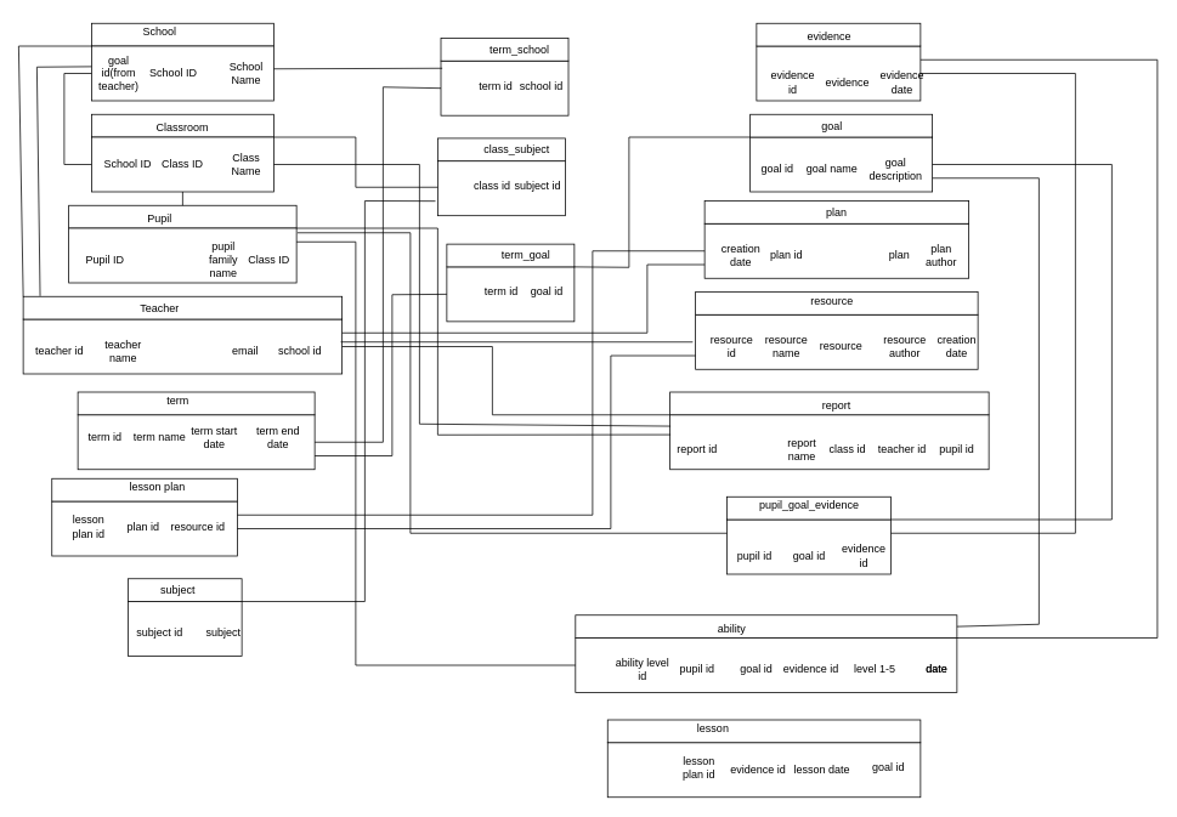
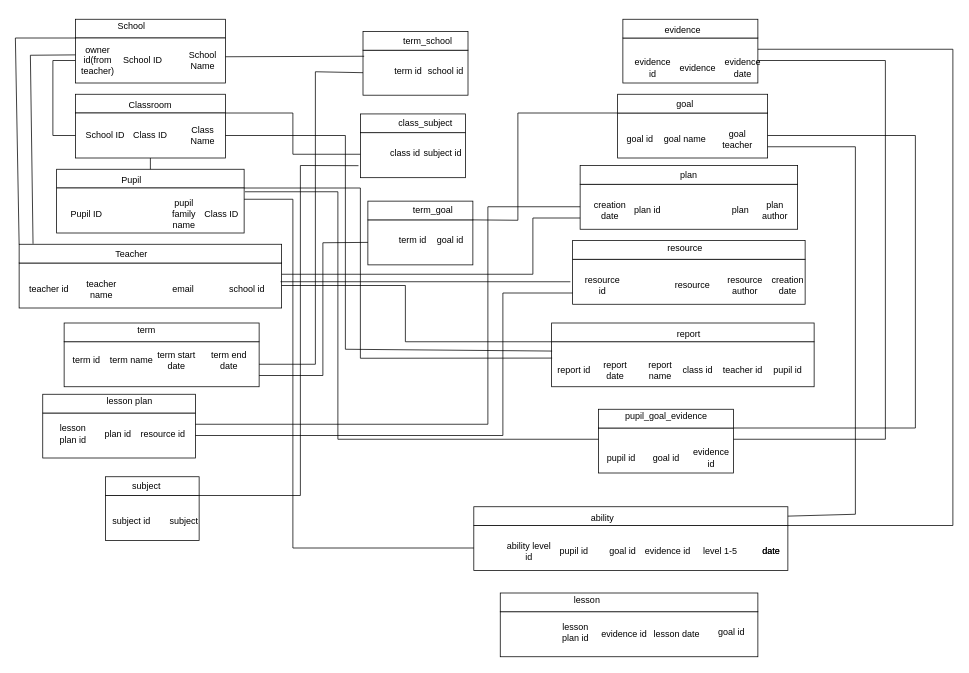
- <mxCell id="69" value="goal id(from teacher)" style="text;html=1;strokeColor=none;fillColor=none;align=center;verticalAlign=middle;whiteSpace=wrap;rounded=0;" vertex="1" parent="1"><mxGeometry x="100" y="65" width="60" height="30" as="geometry" /></mxCell>
+ <mxCell id="69" value="owner id(from teacher)" style="text;html=1;strokeColor=none;fillColor=none;align=center;verticalAlign=middle;whiteSpace=wrap;rounded=0;" vertex="1" parent="1"><mxGeometry x="100" y="65" width="60" height="30" as="geometry" /></mxCell>
- <mxCell id="43" value="goal description" style="text;html=1;strokeColor=none;fillColor=none;align=center;verticalAlign=middle;whiteSpace=wrap;rounded=0;" vertex="1" parent="1"><mxGeometry x="953" y="170" width="60" height="30" as="geometry" /></mxCell>
+ <mxCell id="43" value="goal teacher" style="text;html=1;strokeColor=none;fillColor=none;align=center;verticalAlign=middle;whiteSpace=wrap;rounded=0;" vertex="1" parent="1"><mxGeometry x="953" y="170" width="60" height="30" as="geometry" /></mxCell>
- <mxCell id="47" value="resource name" style="text;html=1;strokeColor=none;fillColor=none;align=center;verticalAlign=middle;whiteSpace=wrap;rounded=0;" vertex="1" parent="1"><mxGeometry x="833" y="365" width="60" height="30" as="geometry" /></mxCell>
- <mxCell id="67" value="email" style="text;html=1;strokeColor=none;fillColor=none;align=center;verticalAlign=middle;whiteSpace=wrap;rounded=0;" vertex="1" parent="1"><mxGeometry x="239" y="370" width="60" height="30" as="geometry" /></mxCell>
+ <mxCell id="67" value="email" style="text;html=1;strokeColor=none;fillColor=none;align=center;verticalAlign=middle;whiteSpace=wrap;rounded=0;" vertex="1" parent="1"><mxGeometry x="214" y="370" width="60" height="30" as="geometry" /></mxCell>
+ <mxCell id="75" value="report date" style="text;html=1;strokeColor=none;fillColor=none;align=center;verticalAlign=middle;whiteSpace=wrap;rounded=0;" vertex="1" parent="1"><mxGeometry x="790" y="477.5" width="60" height="30" as="geometry" /></mxCell>
